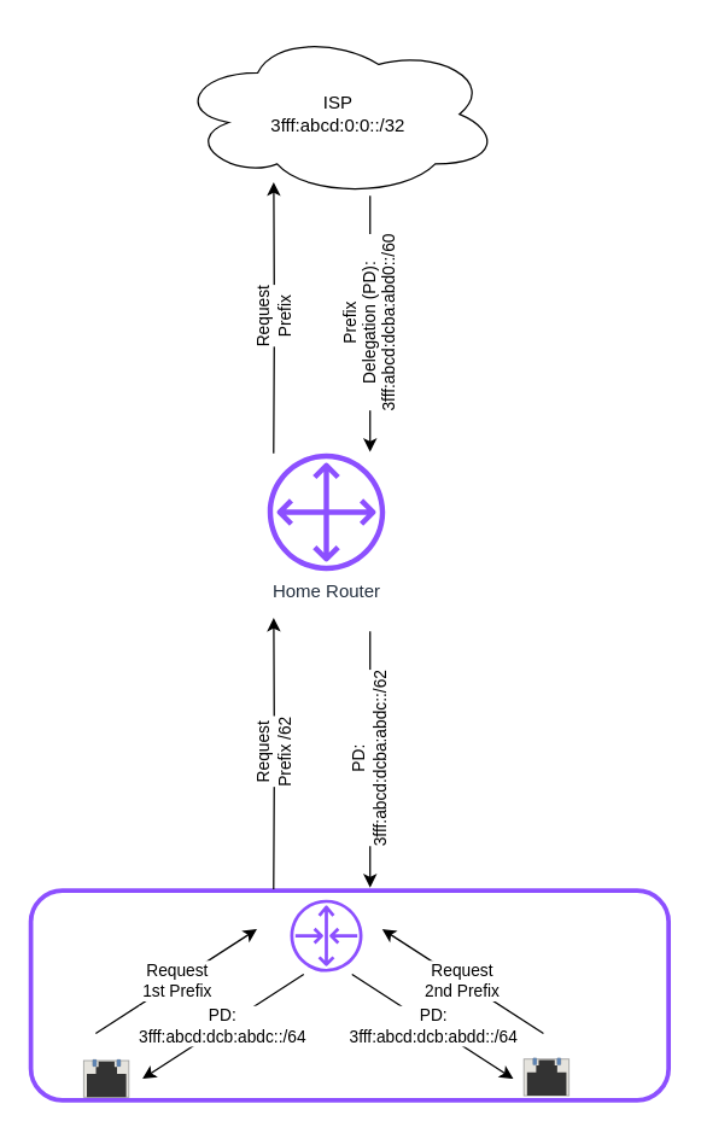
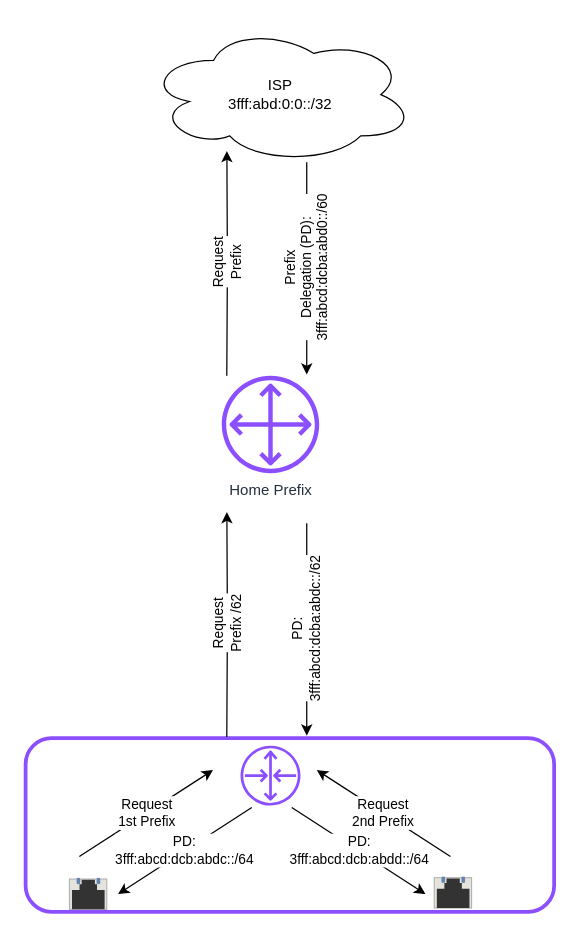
- <mxCell id="4" value="ISP&lt;div&gt;3fff:abcd:0:0::/32&lt;/div&gt;" style="ellipse;shape=cloud;whiteSpace=wrap;html=1;" vertex="1" parent="1"><mxGeometry x="117" y="20" width="214" height="110" as="geometry" /></mxCell>
+ <mxCell id="4" value="ISP&lt;div&gt;3fff:abd:0:0::/32&lt;/div&gt;" style="ellipse;shape=cloud;whiteSpace=wrap;html=1;" vertex="1" parent="1"><mxGeometry x="117" y="20" width="214" height="110" as="geometry" /></mxCell>
- <mxCell id="5" value="Home Router&lt;div&gt;&lt;br&gt;&lt;/div&gt;" style="sketch=0;outlineConnect=0;fontColor=#232F3E;gradientColor=none;fillColor=#8C4FFF;strokeColor=none;dashed=0;verticalLabelPosition=bottom;verticalAlign=top;align=center;html=1;fontSize=12;fontStyle=0;aspect=fixed;pointerEvents=1;shape=mxgraph.aws4.customer_gateway;" vertex="1" parent="1"><mxGeometry x="177" y="300" width="78" height="78" as="geometry" /></mxCell>
+ <mxCell id="5" value="Home Prefix&lt;div&gt;&lt;br&gt;&lt;/div&gt;" style="sketch=0;outlineConnect=0;fontColor=#232F3E;gradientColor=none;fillColor=#8C4FFF;strokeColor=none;dashed=0;verticalLabelPosition=bottom;verticalAlign=top;align=center;html=1;fontSize=12;fontStyle=0;aspect=fixed;pointerEvents=1;shape=mxgraph.aws4.customer_gateway;" vertex="1" parent="1"><mxGeometry x="177" y="300" width="78" height="78" as="geometry" /></mxCell>
